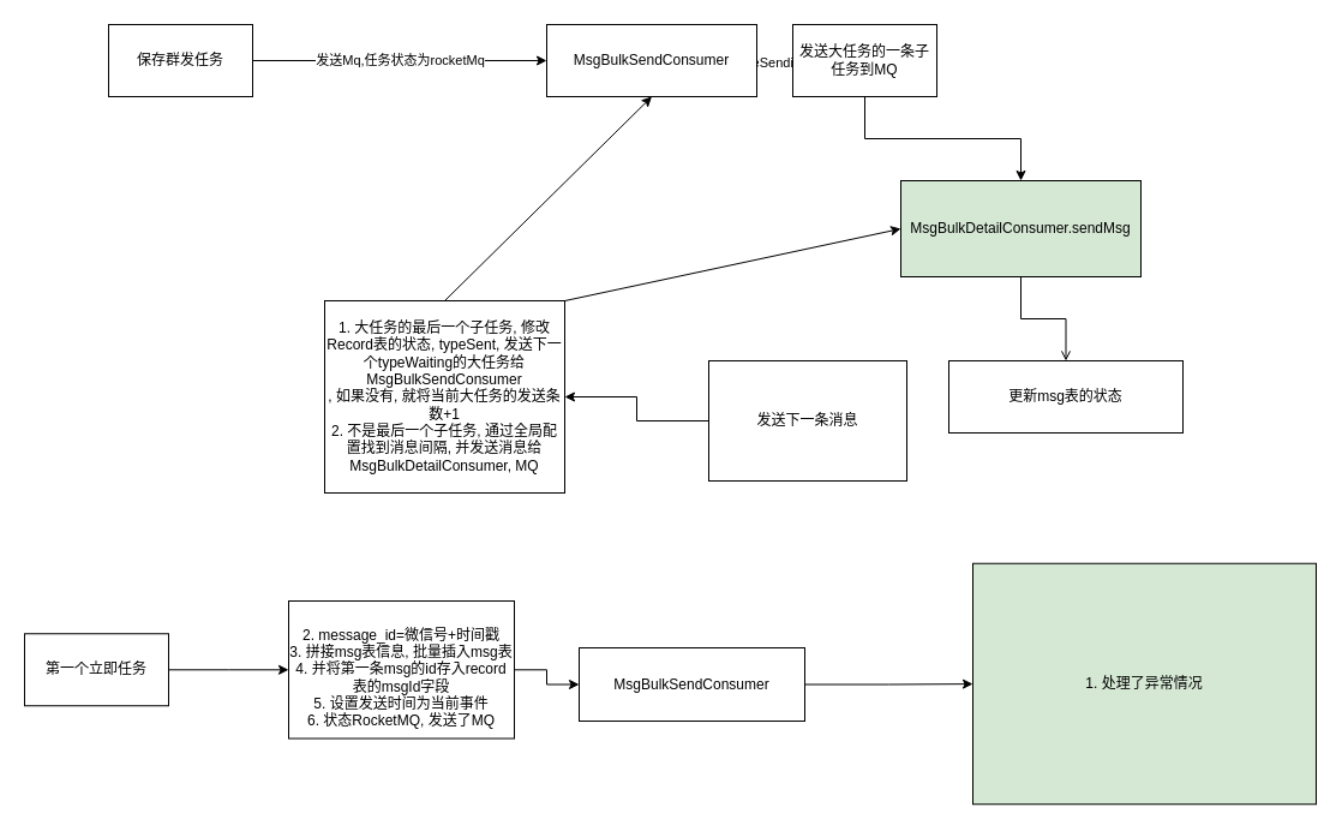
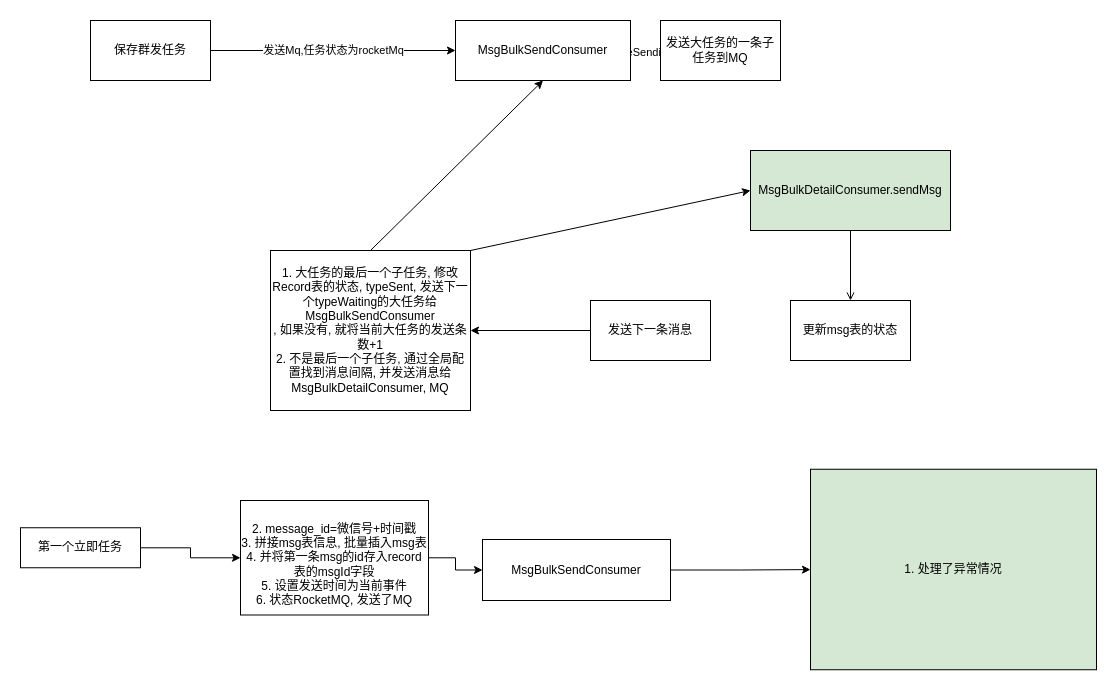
- <mxCell id="7" value="" style="edgeStyle=orthogonalEdgeStyle;rounded=0;orthogonalLoop=1;jettySize=auto;html=1;" parent="1" source="8" target="10" edge="1"><mxGeometry relative="1" as="geometry" /></mxCell>
- <mxCell id="11" value="更新msg表的状态" style="whiteSpace=wrap;html=1;rounded=0;" parent="1" vertex="1"><mxGeometry x="790" y="300" width="195" height="60" as="geometry" /></mxCell>
+ <mxCell id="11" value="更新msg表的状态" style="whiteSpace=wrap;html=1;rounded=0;" parent="1" vertex="1"><mxGeometry x="790" y="300" width="120" height="60" as="geometry" /></mxCell>
- <mxCell id="13" value="发送下一条消息" style="whiteSpace=wrap;html=1;rounded=0;" parent="1" vertex="1"><mxGeometry x="590" y="300" width="165" height="100" as="geometry" /></mxCell>
+ <mxCell id="13" value="发送下一条消息" style="whiteSpace=wrap;html=1;rounded=0;" parent="1" vertex="1"><mxGeometry x="590" y="300" width="120" height="60" as="geometry" /></mxCell>
- <mxCell id="18" value="第一个立即任务" style="rounded=0;whiteSpace=wrap;html=1;" vertex="1" parent="1"><mxGeometry x="20" y="527.25" width="120" height="60" as="geometry" /></mxCell>
+ <mxCell id="18" value="第一个立即任务" style="rounded=0;whiteSpace=wrap;html=1;" vertex="1" parent="1"><mxGeometry x="20" y="527.25" width="120" height="40" as="geometry" /></mxCell>
